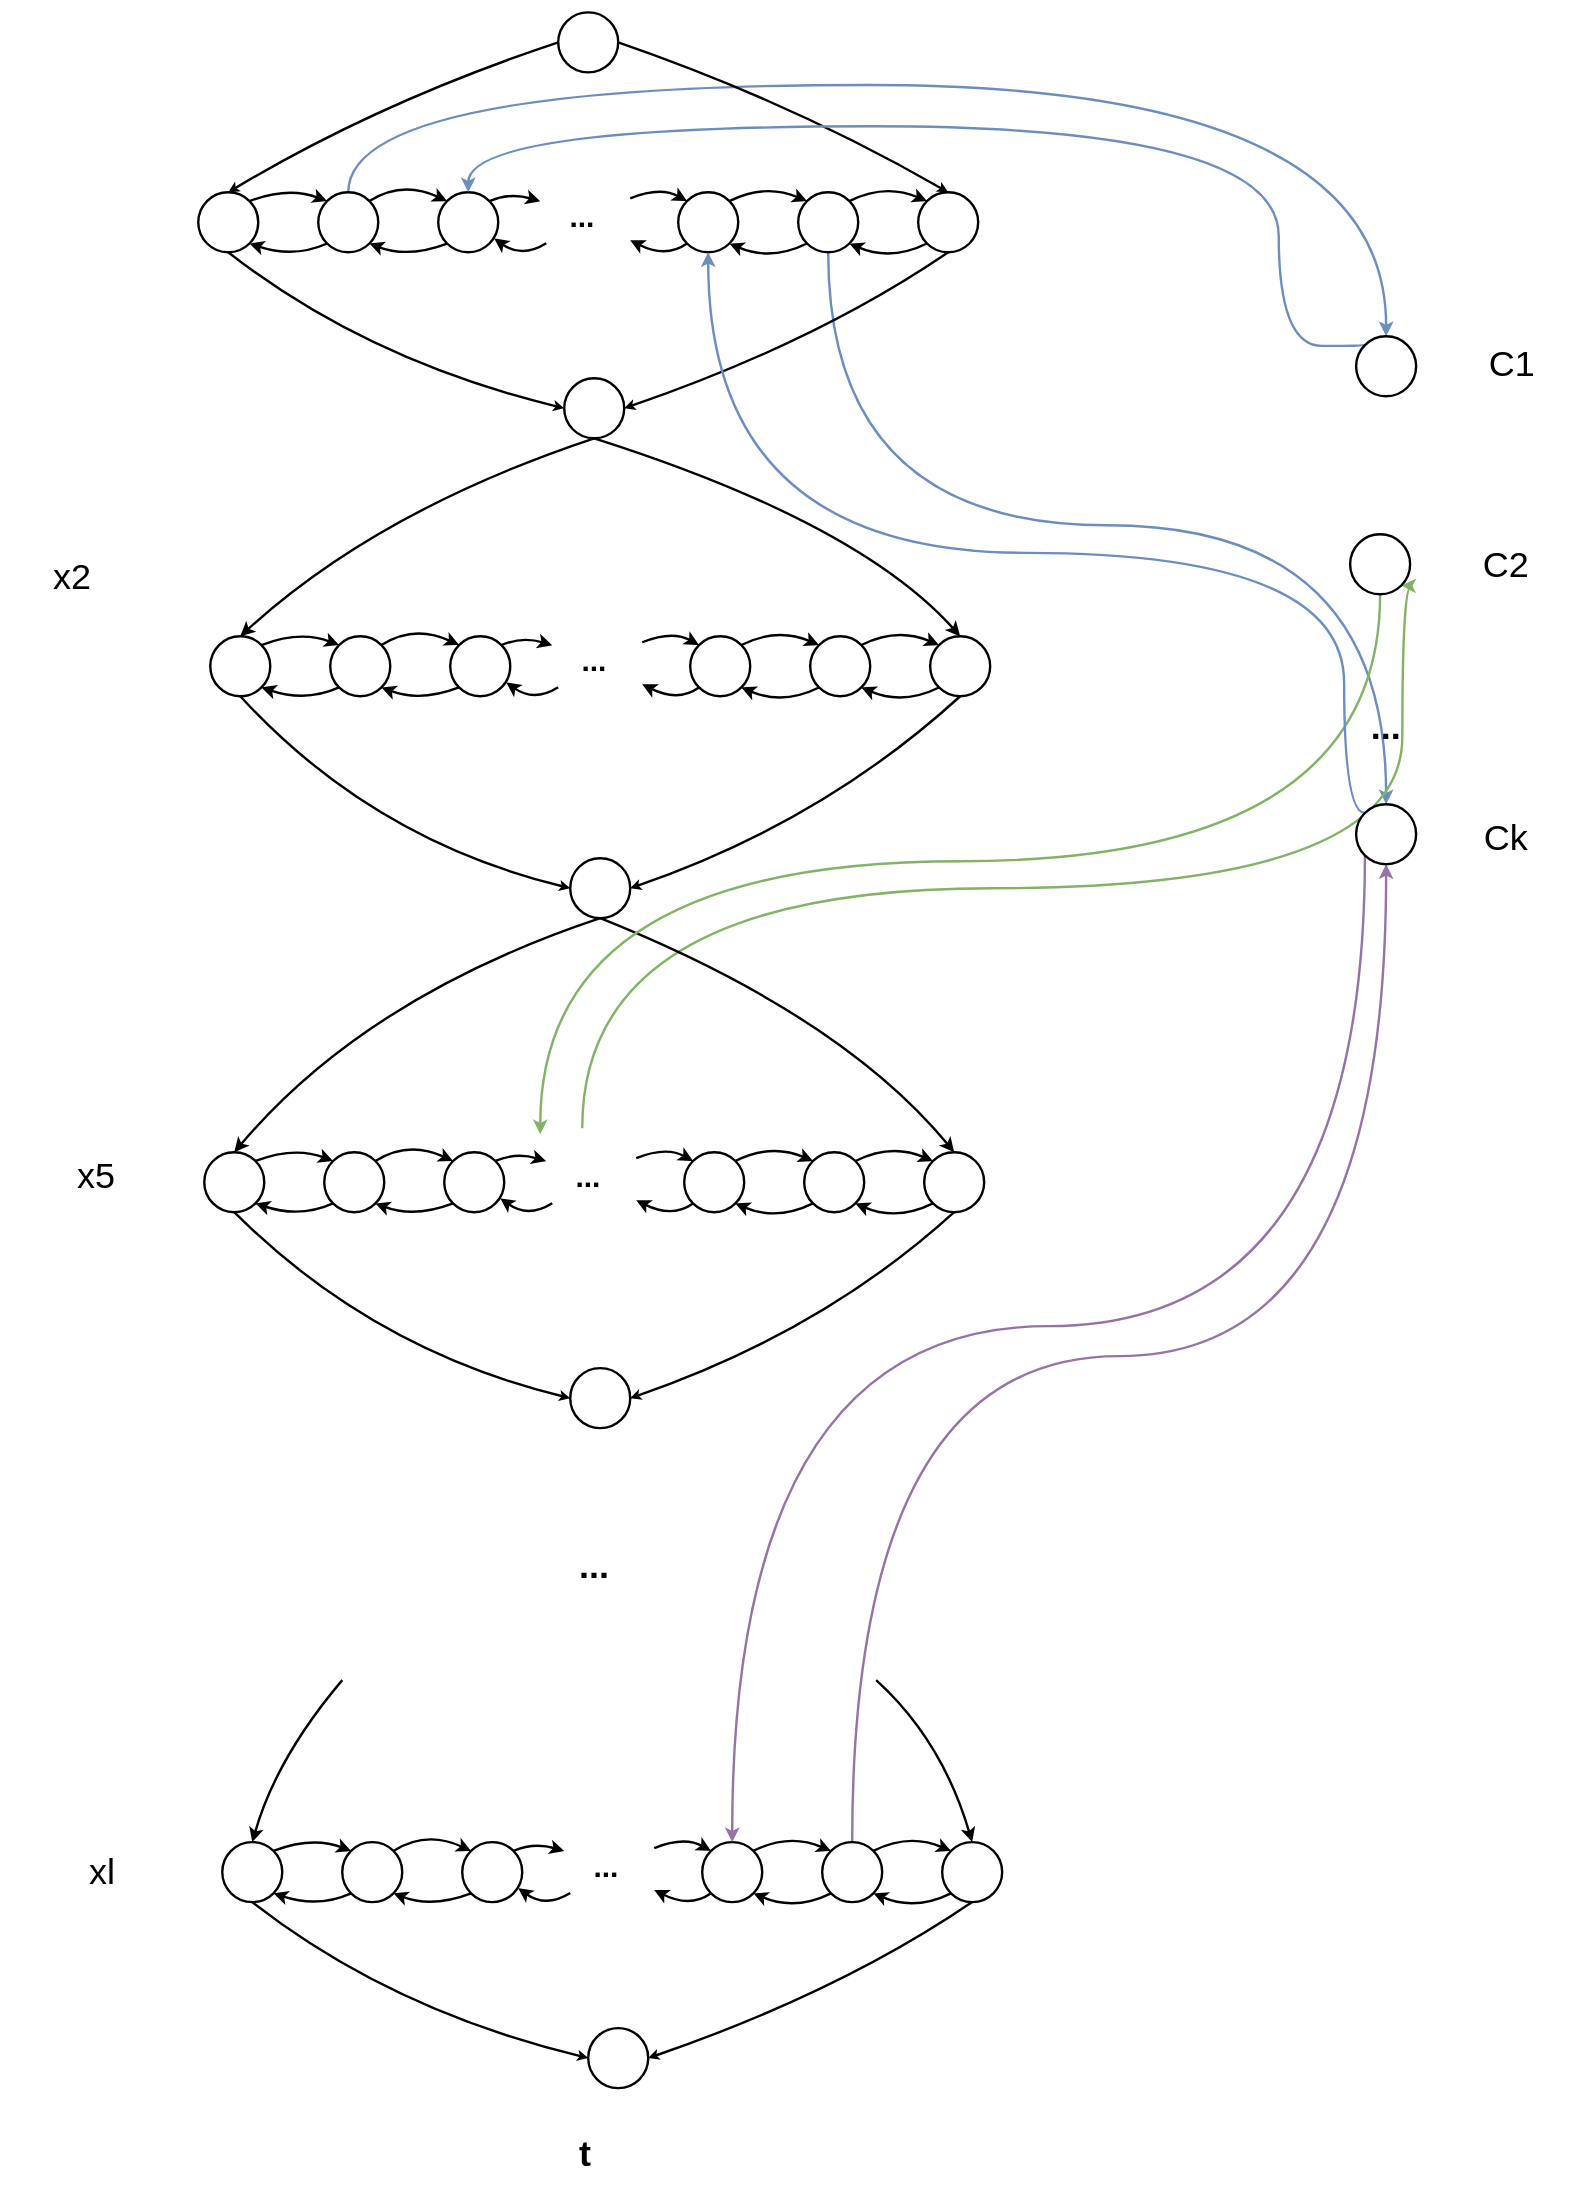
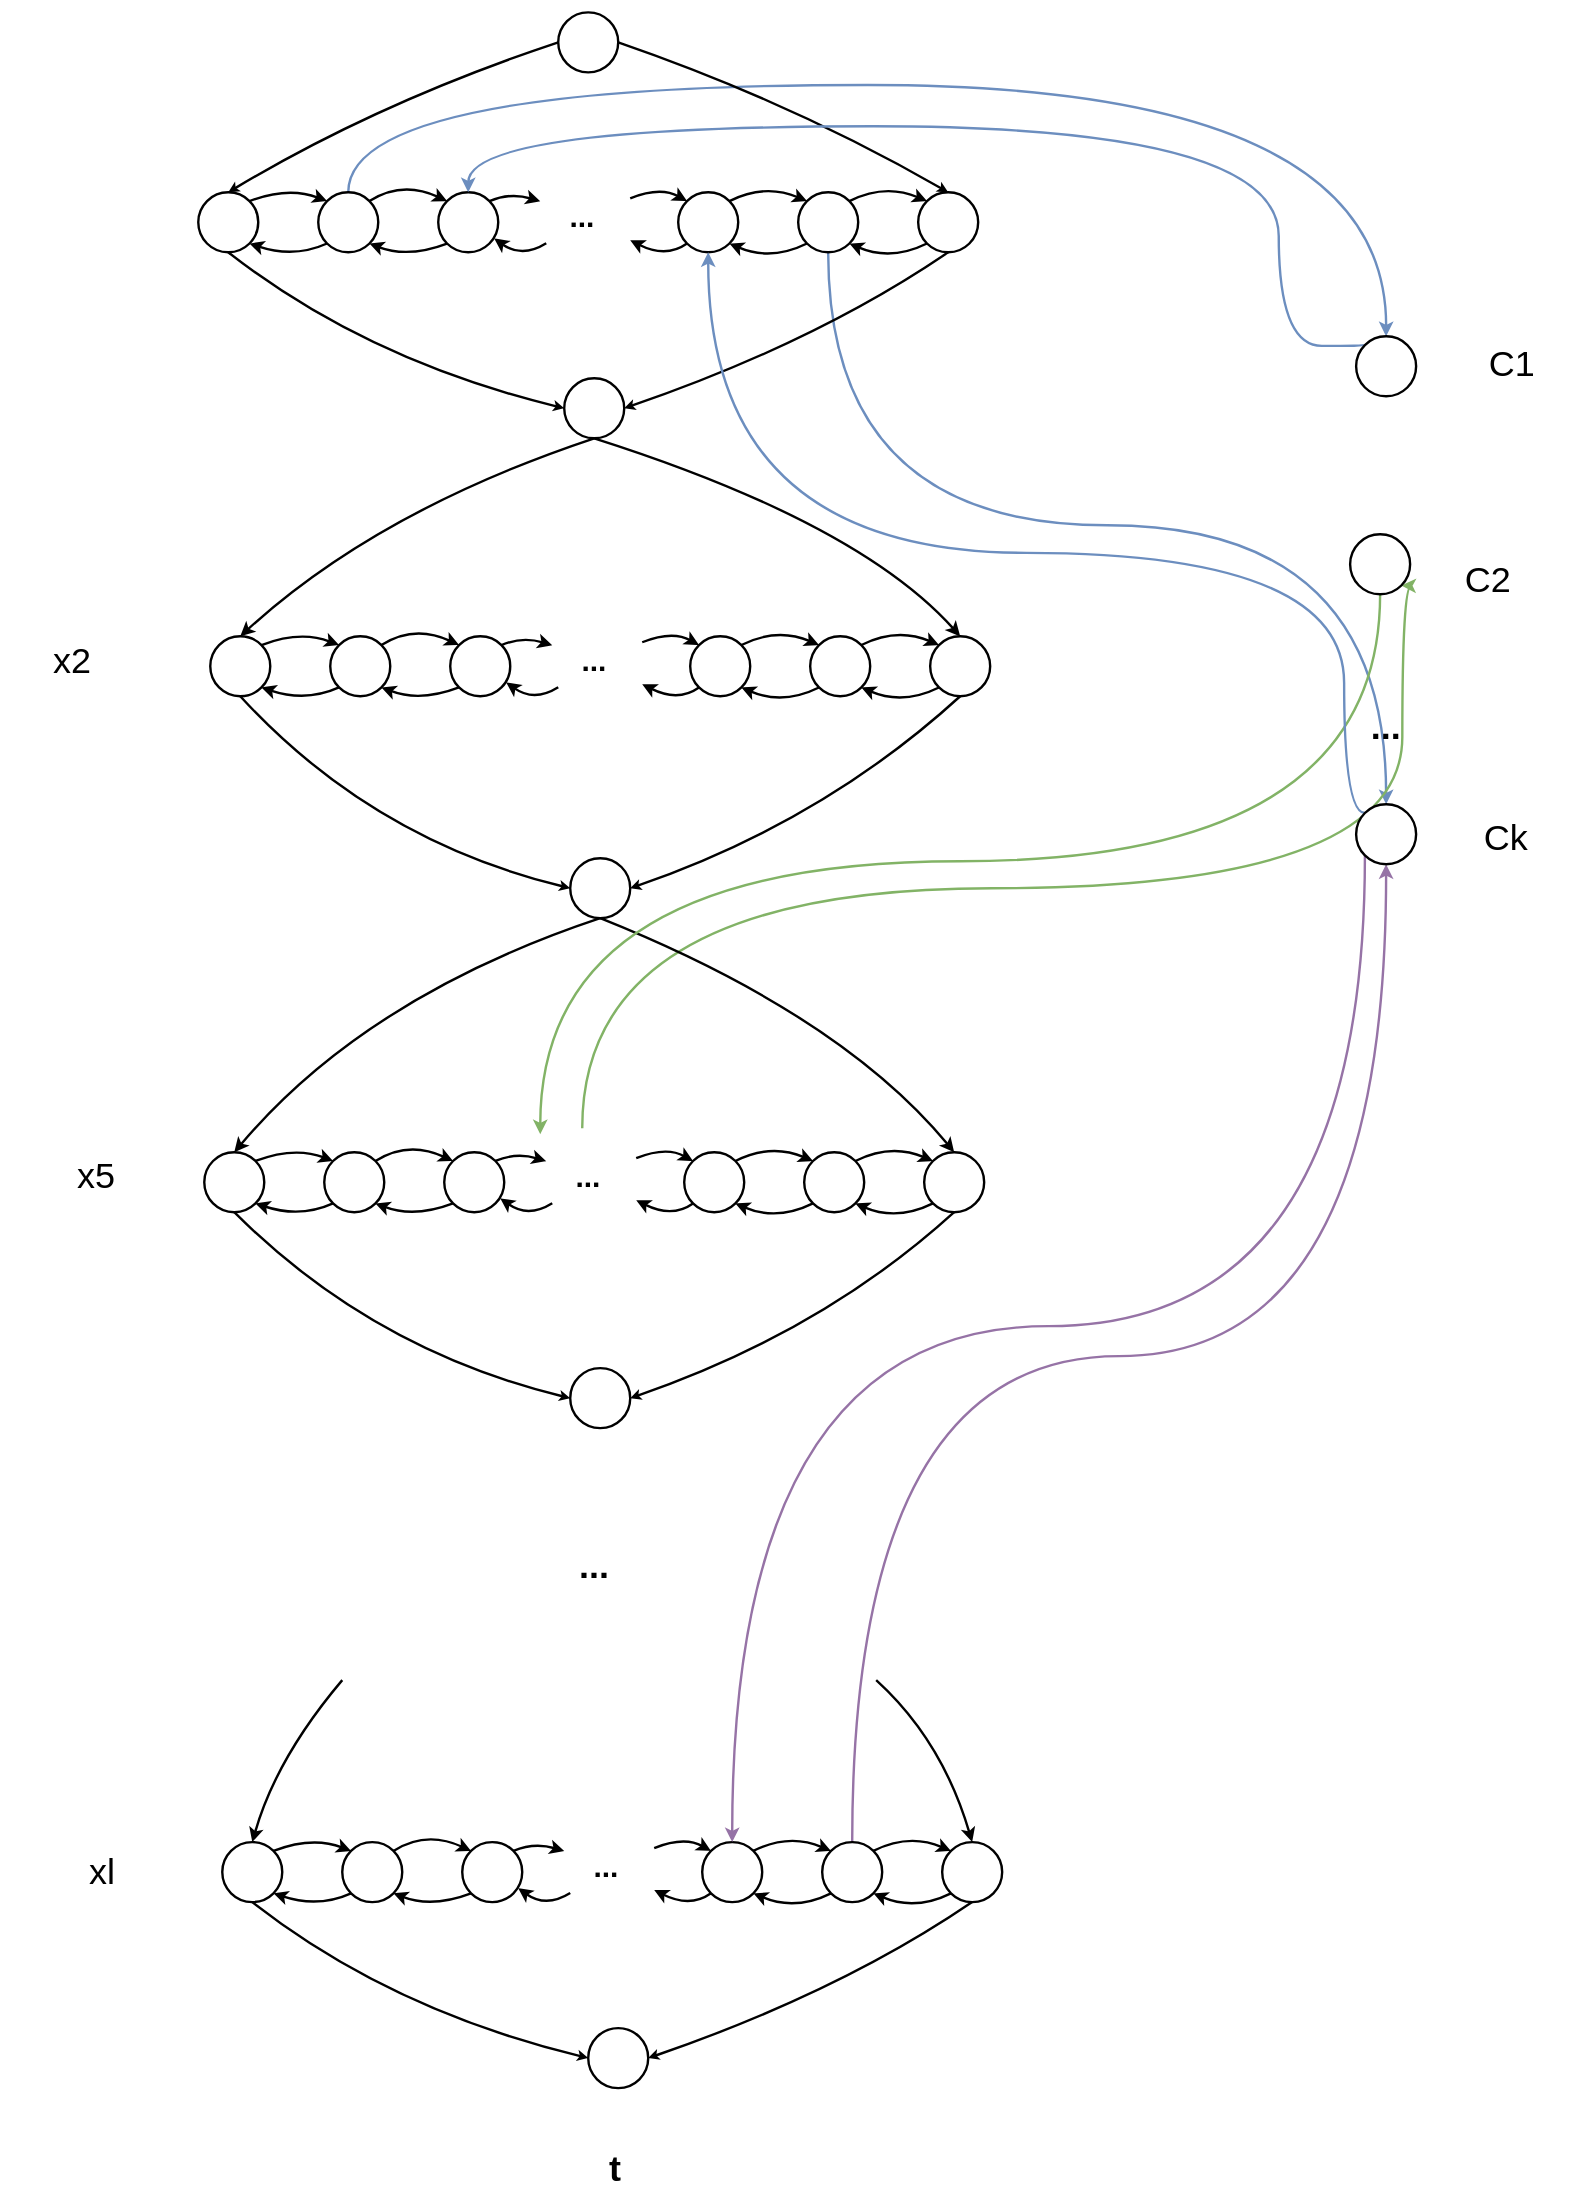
- <mxCell id="116" value="C2" style="text;html=1;strokeColor=none;fillColor=none;align=center;verticalAlign=middle;whiteSpace=wrap;rounded=0;fontSize=60;" vertex="1" parent="1"><mxGeometry x="2410" y="875" width="200" height="130" as="geometry" /></mxCell>
+ <mxCell id="116" value="C2" style="text;html=1;strokeColor=none;fillColor=none;align=center;verticalAlign=middle;whiteSpace=wrap;rounded=0;fontSize=60;" vertex="1" parent="1"><mxGeometry x="2380" y="900" width="200" height="130" as="geometry" /></mxCell>
- <mxCell id="104" value="x2" style="text;html=1;strokeColor=none;fillColor=none;align=center;verticalAlign=middle;whiteSpace=wrap;rounded=0;fontSize=60;" vertex="1" parent="1"><mxGeometry x="20" y="895" width="200" height="130" as="geometry" /></mxCell>
+ <mxCell id="104" value="x2" style="text;html=1;strokeColor=none;fillColor=none;align=center;verticalAlign=middle;whiteSpace=wrap;rounded=0;fontSize=60;" vertex="1" parent="1"><mxGeometry x="20" y="1035" width="200" height="130" as="geometry" /></mxCell>
- <mxCell id="118" value="t" style="text;html=1;strokeColor=none;fillColor=none;align=center;verticalAlign=middle;whiteSpace=wrap;rounded=0;fontSize=60;fontStyle=1" vertex="1" parent="1"><mxGeometry x="920" y="3555" width="110" height="70" as="geometry" /></mxCell>
+ <mxCell id="118" value="t" style="text;html=1;strokeColor=none;fillColor=none;align=center;verticalAlign=middle;whiteSpace=wrap;rounded=0;fontSize=60;fontStyle=1" vertex="1" parent="1"><mxGeometry x="970" y="3580" width="110" height="70" as="geometry" /></mxCell>
